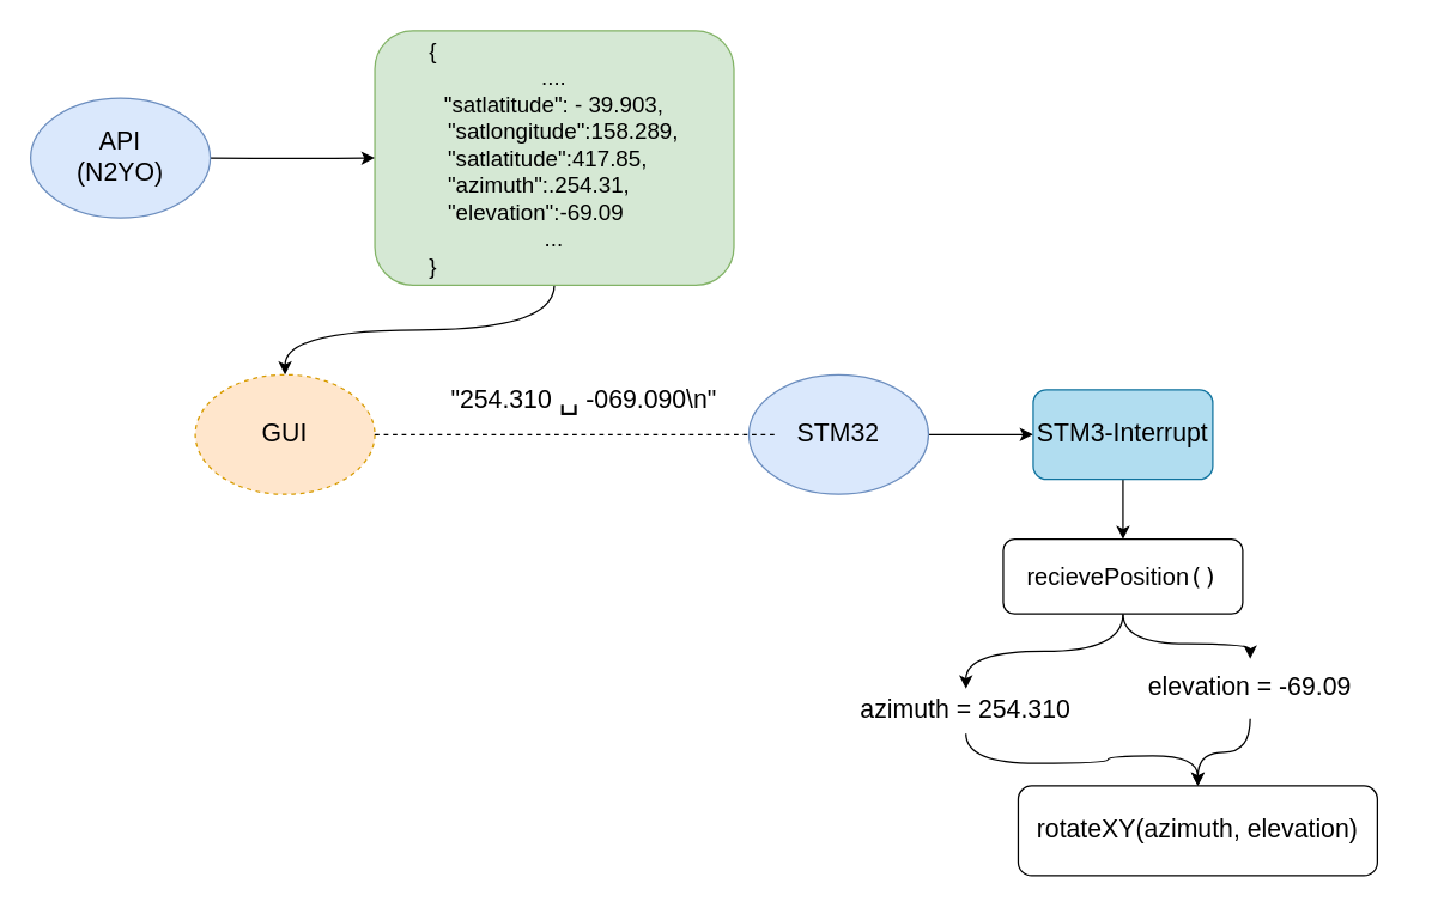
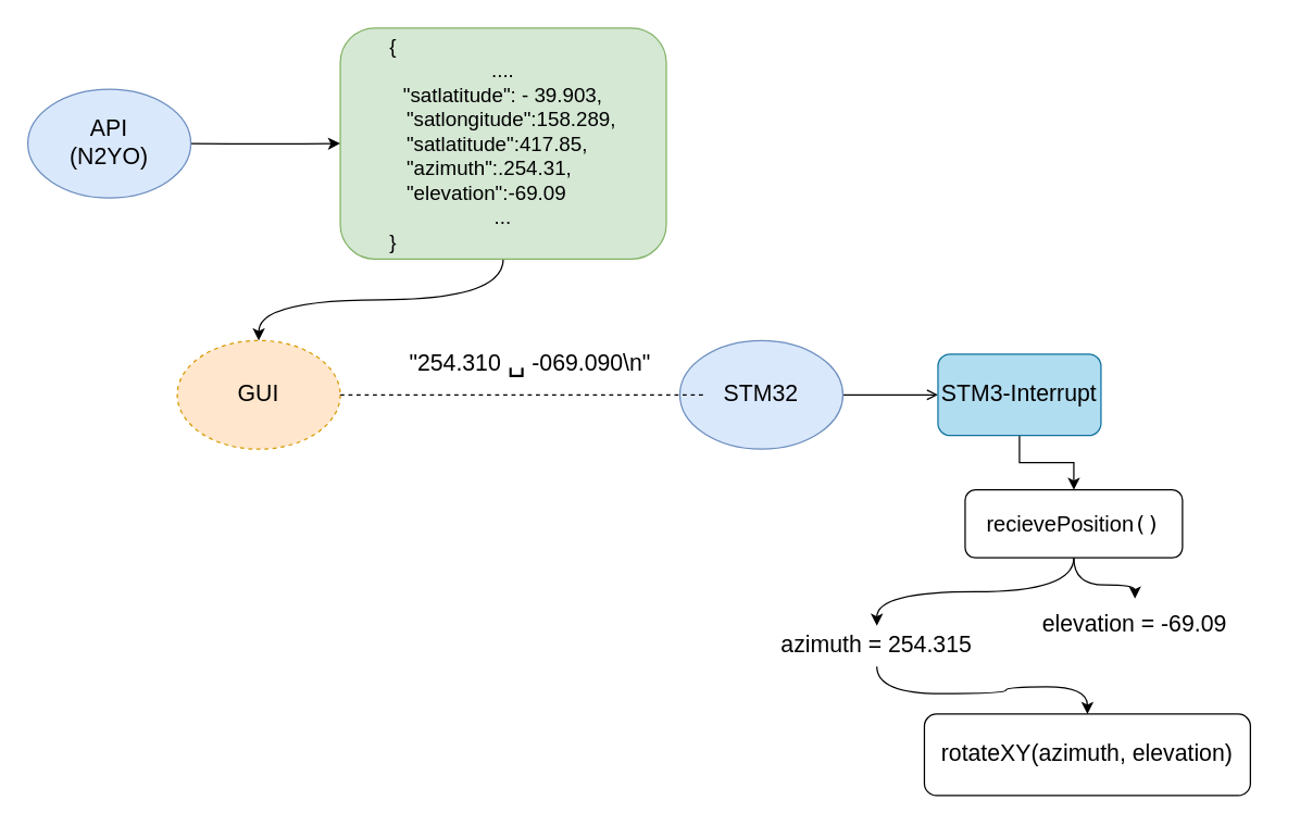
- <mxCell id="7" style="edgeStyle=orthogonalEdgeStyle;rounded=0;orthogonalLoop=1;jettySize=auto;html=1;exitX=1;exitY=0.5;exitDx=0;exitDy=0;entryX=0;entryY=0.5;entryDx=0;entryDy=0;" edge="1" parent="1" source="8" target="12"><mxGeometry relative="1" as="geometry" /></mxCell>
+ <mxCell id="7" style="edgeStyle=orthogonalEdgeStyle;rounded=0;orthogonalLoop=1;jettySize=auto;html=1;exitX=1;exitY=0.5;exitDx=0;exitDy=0;entryX=0;entryY=0.5;entryDx=0;entryDy=0;endArrow=open;" edge="1" parent="1" source="8" target="12"><mxGeometry relative="1" as="geometry" /></mxCell>
- <mxCell id="15" value="&lt;font style=&quot;font-size: 16px;&quot;&gt;recievePosition&lt;span style=&quot;border-color: var(--border-color); font-family: monospace; text-align: left;&quot; class=&quot;hljs-params&quot;&gt;()&lt;/span&gt;&lt;/font&gt;" style="rounded=1;whiteSpace=wrap;html=1;" vertex="1" parent="1"><mxGeometry x="670" y="360" width="160" height="50" as="geometry" /></mxCell>
+ <mxCell id="15" value="&lt;font style=&quot;font-size: 16px;&quot;&gt;recievePosition&lt;span style=&quot;border-color: var(--border-color); font-family: monospace; text-align: left;&quot; class=&quot;hljs-params&quot;&gt;()&lt;/span&gt;&lt;/font&gt;" style="rounded=1;whiteSpace=wrap;html=1;" vertex="1" parent="1"><mxGeometry x="710" y="360" width="160" height="50" as="geometry" /></mxCell>
- <mxCell id="17" value="&lt;font style=&quot;font-size: 17px;&quot;&gt;azimuth = 254.310&lt;/font&gt;" style="text;html=1;strokeColor=none;fillColor=none;align=center;verticalAlign=middle;whiteSpace=wrap;rounded=0;" vertex="1" parent="1"><mxGeometry x="570" y="460" width="150" height="30" as="geometry" /></mxCell>
+ <mxCell id="17" value="&lt;font style=&quot;font-size: 17px;&quot;&gt;azimuth = 254.315&lt;/font&gt;" style="text;html=1;strokeColor=none;fillColor=none;align=center;verticalAlign=middle;whiteSpace=wrap;rounded=0;" vertex="1" parent="1"><mxGeometry x="570" y="460" width="150" height="30" as="geometry" /></mxCell>
- <mxCell id="18" style="edgeStyle=orthogonalEdgeStyle;rounded=0;orthogonalLoop=1;jettySize=auto;html=1;exitX=0.5;exitY=1;exitDx=0;exitDy=0;entryX=0.5;entryY=0;entryDx=0;entryDy=0;curved=1;" edge="1" parent="1" source="19" target="20"><mxGeometry relative="1" as="geometry" /></mxCell>
